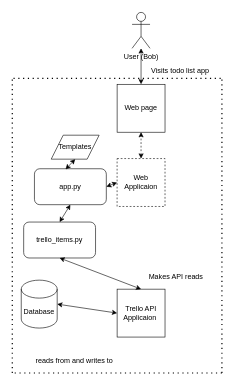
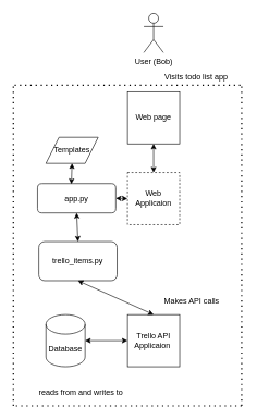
- <mxCell id="15" value="" style="endArrow=classic;startArrow=classic;html=1;rounded=0;exitX=0.5;exitY=0;exitDx=0;exitDy=0;" edge="1" parent="1" source="14" target="2"><mxGeometry width="50" height="50" relative="1" as="geometry"><mxPoint x="370" y="390" as="sourcePoint" /><mxPoint x="420" y="340" as="targetPoint" /></mxGeometry></mxCell>
- <mxCell id="16" value="" style="endArrow=classic;startArrow=classic;html=1;rounded=0;entryX=0.5;entryY=1;entryDx=0;entryDy=0;exitX=0.5;exitY=0;exitDx=0;exitDy=0;dashed=1;" edge="1" parent="1" target="14" source="3"><mxGeometry width="50" height="50" relative="1" as="geometry"><mxPoint x="235" y="360" as="sourcePoint" /><mxPoint x="360" y="270" as="targetPoint" /></mxGeometry></mxCell>
+ <mxCell id="16" value="" style="endArrow=classic;startArrow=classic;html=1;rounded=0;entryX=0.5;entryY=1;entryDx=0;entryDy=0;exitX=0.5;exitY=0;exitDx=0;exitDy=0;" edge="1" parent="1" target="14" source="3"><mxGeometry width="50" height="50" relative="1" as="geometry"><mxPoint x="235" y="360" as="sourcePoint" /><mxPoint x="360" y="270" as="targetPoint" /></mxGeometry></mxCell>
- <mxCell id="19" value="Templates" style="shape=parallelogram;perimeter=parallelogramPerimeter;whiteSpace=wrap;html=1;fixedSize=1;" vertex="1" parent="1"><mxGeometry x="85" y="225" width="80" height="40" as="geometry" /></mxCell>
+ <mxCell id="19" value="Templates" style="shape=parallelogram;perimeter=parallelogramPerimeter;whiteSpace=wrap;html=1;fixedSize=1;" vertex="1" parent="1"><mxGeometry x="70" y="210" width="80" height="40" as="geometry" /></mxCell>
- <mxCell id="17" value="app.py" style="rounded=1;whiteSpace=wrap;html=1;" vertex="1" parent="1"><mxGeometry x="57" y="281" width="120" height="60" as="geometry" /></mxCell>
+ <mxCell id="17" value="app.py" style="rounded=1;whiteSpace=wrap;html=1;" vertex="1" parent="1"><mxGeometry x="57" y="281" width="120" height="45" as="geometry" /></mxCell>
- <mxCell id="18" value="trello_items.py" style="rounded=1;whiteSpace=wrap;html=1;" vertex="1" parent="1"><mxGeometry x="39" y="370" width="120" height="60" as="geometry" /></mxCell>
+ <mxCell id="18" value="trello_items.py" style="rounded=1;whiteSpace=wrap;html=1;" vertex="1" parent="1"><mxGeometry x="59" y="370" width="120" height="60" as="geometry" /></mxCell>
- <mxCell id="9" value="Makes API reads" style="text;html=1;align=center;verticalAlign=middle;resizable=0;points=[];autosize=1;strokeColor=none;fillColor=none;" vertex="1" parent="1"><mxGeometry x="238" y="447" width="110" height="30" as="geometry" /></mxCell>
+ <mxCell id="9" value="Makes API calls" style="text;html=1;align=center;verticalAlign=middle;resizable=0;points=[];autosize=1;strokeColor=none;fillColor=none;" vertex="1" parent="1"><mxGeometry x="238" y="447" width="110" height="30" as="geometry" /></mxCell>
- <mxCell id="5" value="Database" style="shape=cylinder3;whiteSpace=wrap;html=1;boundedLbl=1;backgroundOutline=1;size=15;" vertex="1" parent="1"><mxGeometry x="35" y="467" width="60" height="80" as="geometry" /></mxCell>
+ <mxCell id="5" value="Database" style="shape=cylinder3;whiteSpace=wrap;html=1;boundedLbl=1;backgroundOutline=1;size=15;" vertex="1" parent="1"><mxGeometry x="70" y="482" width="60" height="80" as="geometry" /></mxCell>
